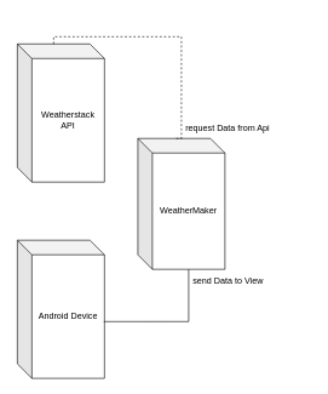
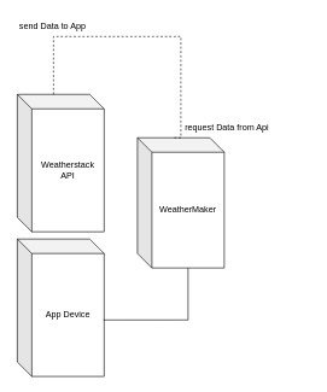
+ <mxCell id="7" value="send Data to App" style="text;strokeColor=none;fillColor=none;align=left;verticalAlign=middle;spacingLeft=4;spacingRight=4;overflow=hidden;points=[[0,0.5],[1,0.5]];portConstraint=eastwest;rotatable=0;" vertex="1" parent="1"><mxGeometry x="20" y="20" width="126" height="30" as="geometry" /></mxCell>
- <mxCell id="2" value="Weatherstack&lt;br&gt;API" style="shape=cube;whiteSpace=wrap;html=1;boundedLbl=1;backgroundOutline=1;darkOpacity=0.05;darkOpacity2=0.1;" vertex="1" parent="1"><mxGeometry x="23" y="60" width="120" height="190" as="geometry" /></mxCell>
+ <mxCell id="2" value="Weatherstack&lt;br&gt;API" style="shape=cube;whiteSpace=wrap;html=1;boundedLbl=1;backgroundOutline=1;darkOpacity=0.05;darkOpacity2=0.1;" vertex="1" parent="1"><mxGeometry x="23" y="130" width="120" height="190" as="geometry" /></mxCell>
- <mxCell id="9" value="send Data to View" style="text;strokeColor=none;fillColor=none;align=left;verticalAlign=middle;spacingLeft=4;spacingRight=4;overflow=hidden;points=[[0,0.5],[1,0.5]];portConstraint=eastwest;rotatable=0;" vertex="1" parent="1"><mxGeometry x="259" y="370" width="170" height="30" as="geometry" /></mxCell>
- <mxCell id="3" value="Android Device" style="shape=cube;whiteSpace=wrap;html=1;boundedLbl=1;backgroundOutline=1;darkOpacity=0.05;darkOpacity2=0.1;" vertex="1" parent="1"><mxGeometry x="23" y="330" width="120" height="190" as="geometry" /></mxCell>
+ <mxCell id="3" value="App Device" style="shape=cube;whiteSpace=wrap;html=1;boundedLbl=1;backgroundOutline=1;darkOpacity=0.05;darkOpacity2=0.1;" vertex="1" parent="1"><mxGeometry x="23" y="330" width="120" height="190" as="geometry" /></mxCell>
